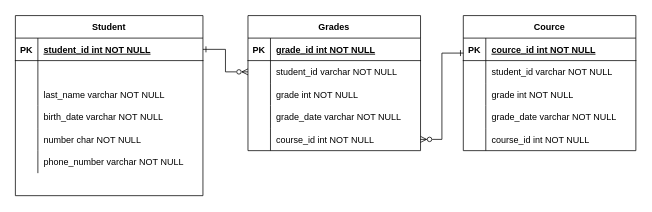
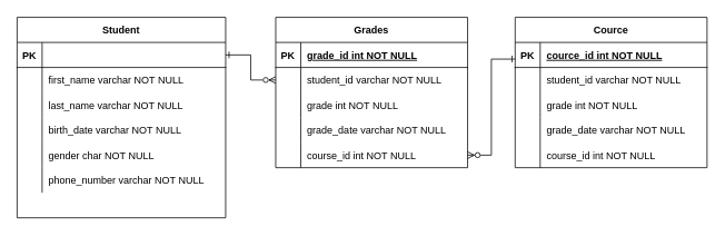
- <mxCell id="5" value="student_id int NOT NULL " style="shape=partialRectangle;overflow=hidden;connectable=0;fillColor=none;top=0;left=0;bottom=0;right=0;align=left;spacingLeft=6;fontStyle=5;" parent="3" vertex="1"><mxGeometry x="30" width="220" height="30" as="geometry"><mxRectangle width="220" height="30" as="alternateBounds" /></mxGeometry></mxCell>
+ <mxCell id="8" value="first_name varchar NOT NULL" style="shape=partialRectangle;overflow=hidden;connectable=0;fillColor=none;top=0;left=0;bottom=0;right=0;align=left;spacingLeft=6;" parent="6" vertex="1"><mxGeometry x="30" width="220" height="30" as="geometry"><mxRectangle width="220" height="30" as="alternateBounds" /></mxGeometry></mxCell>
- <mxCell id="17" value="number char NOT NULL" style="shape=partialRectangle;overflow=hidden;connectable=0;fillColor=none;top=0;left=0;bottom=0;right=0;align=left;spacingLeft=6;" vertex="1" parent="15"><mxGeometry x="30" width="220" height="30" as="geometry"><mxRectangle width="220" height="30" as="alternateBounds" /></mxGeometry></mxCell>
+ <mxCell id="17" value="gender char NOT NULL" style="shape=partialRectangle;overflow=hidden;connectable=0;fillColor=none;top=0;left=0;bottom=0;right=0;align=left;spacingLeft=6;" vertex="1" parent="15"><mxGeometry x="30" width="220" height="30" as="geometry"><mxRectangle width="220" height="30" as="alternateBounds" /></mxGeometry></mxCell>
